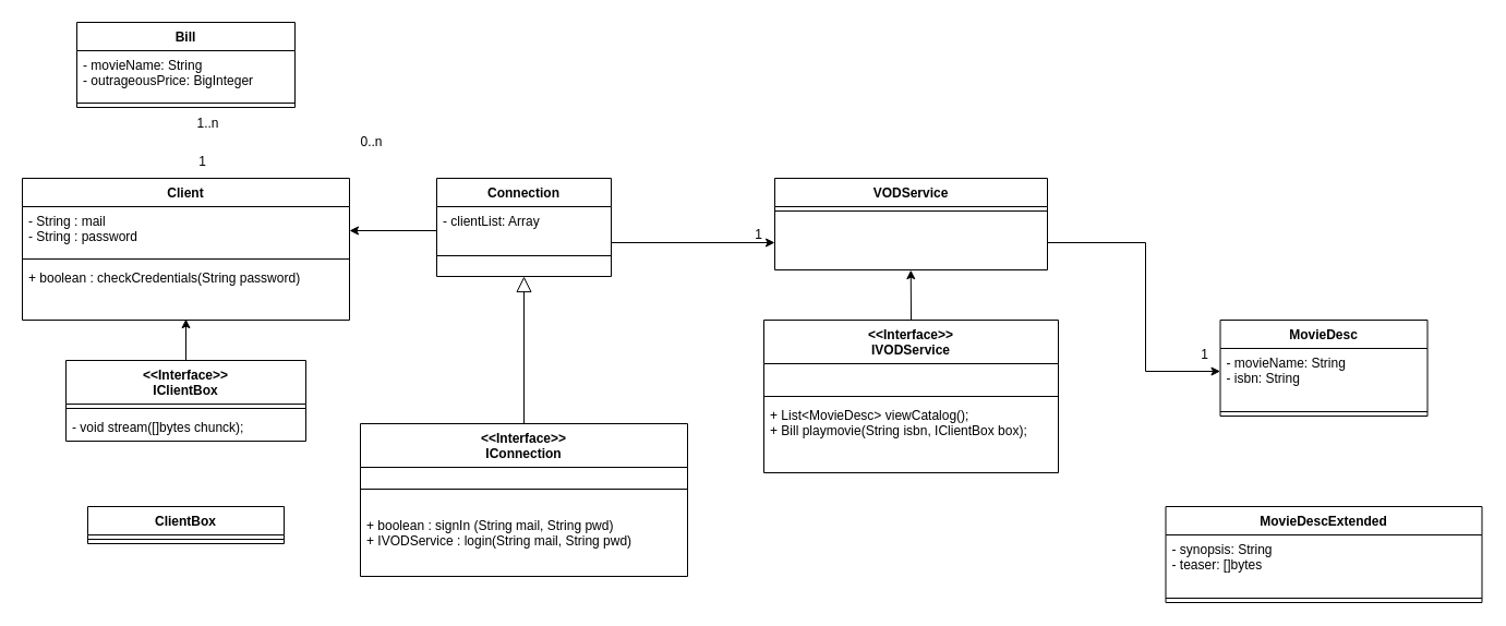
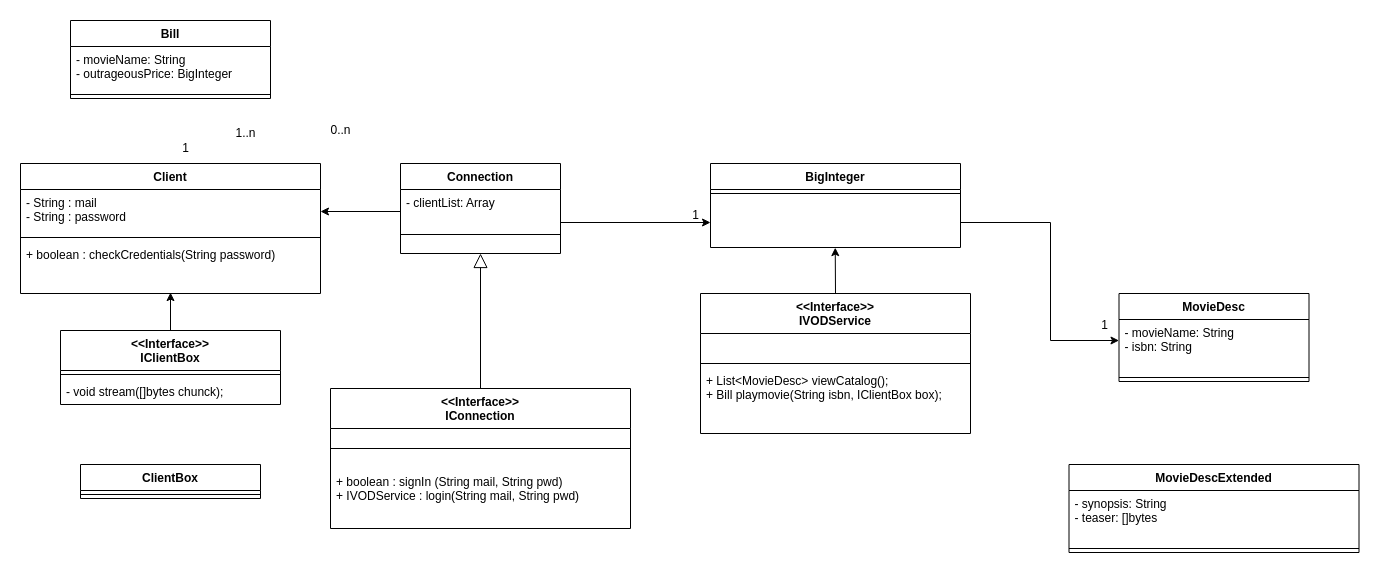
- <mxCell id="38" value="1..n" style="text;html=1;align=center;verticalAlign=middle;resizable=0;points=[];autosize=1;strokeColor=none;fillColor=none;" vertex="1" parent="1"><mxGeometry x="170" y="98" width="40" height="30" as="geometry" /></mxCell>
+ <mxCell id="38" value="1..n" style="text;html=1;align=center;verticalAlign=middle;resizable=0;points=[];autosize=1;strokeColor=none;fillColor=none;" vertex="1" parent="1"><mxGeometry x="225" y="118" width="40" height="30" as="geometry" /></mxCell>
- <mxCell id="8" value="VODService" style="swimlane;fontStyle=1;align=center;verticalAlign=top;childLayout=stackLayout;horizontal=1;startSize=26;horizontalStack=0;resizeParent=1;resizeParentMax=0;resizeLast=0;collapsible=1;marginBottom=0;" vertex="1" parent="1"><mxGeometry x="710" y="163" width="250" height="84" as="geometry" /></mxCell>
+ <mxCell id="8" value="BigInteger" style="swimlane;fontStyle=1;align=center;verticalAlign=top;childLayout=stackLayout;horizontal=1;startSize=26;horizontalStack=0;resizeParent=1;resizeParentMax=0;resizeLast=0;collapsible=1;marginBottom=0;" vertex="1" parent="1"><mxGeometry x="710" y="163" width="250" height="84" as="geometry" /></mxCell>
